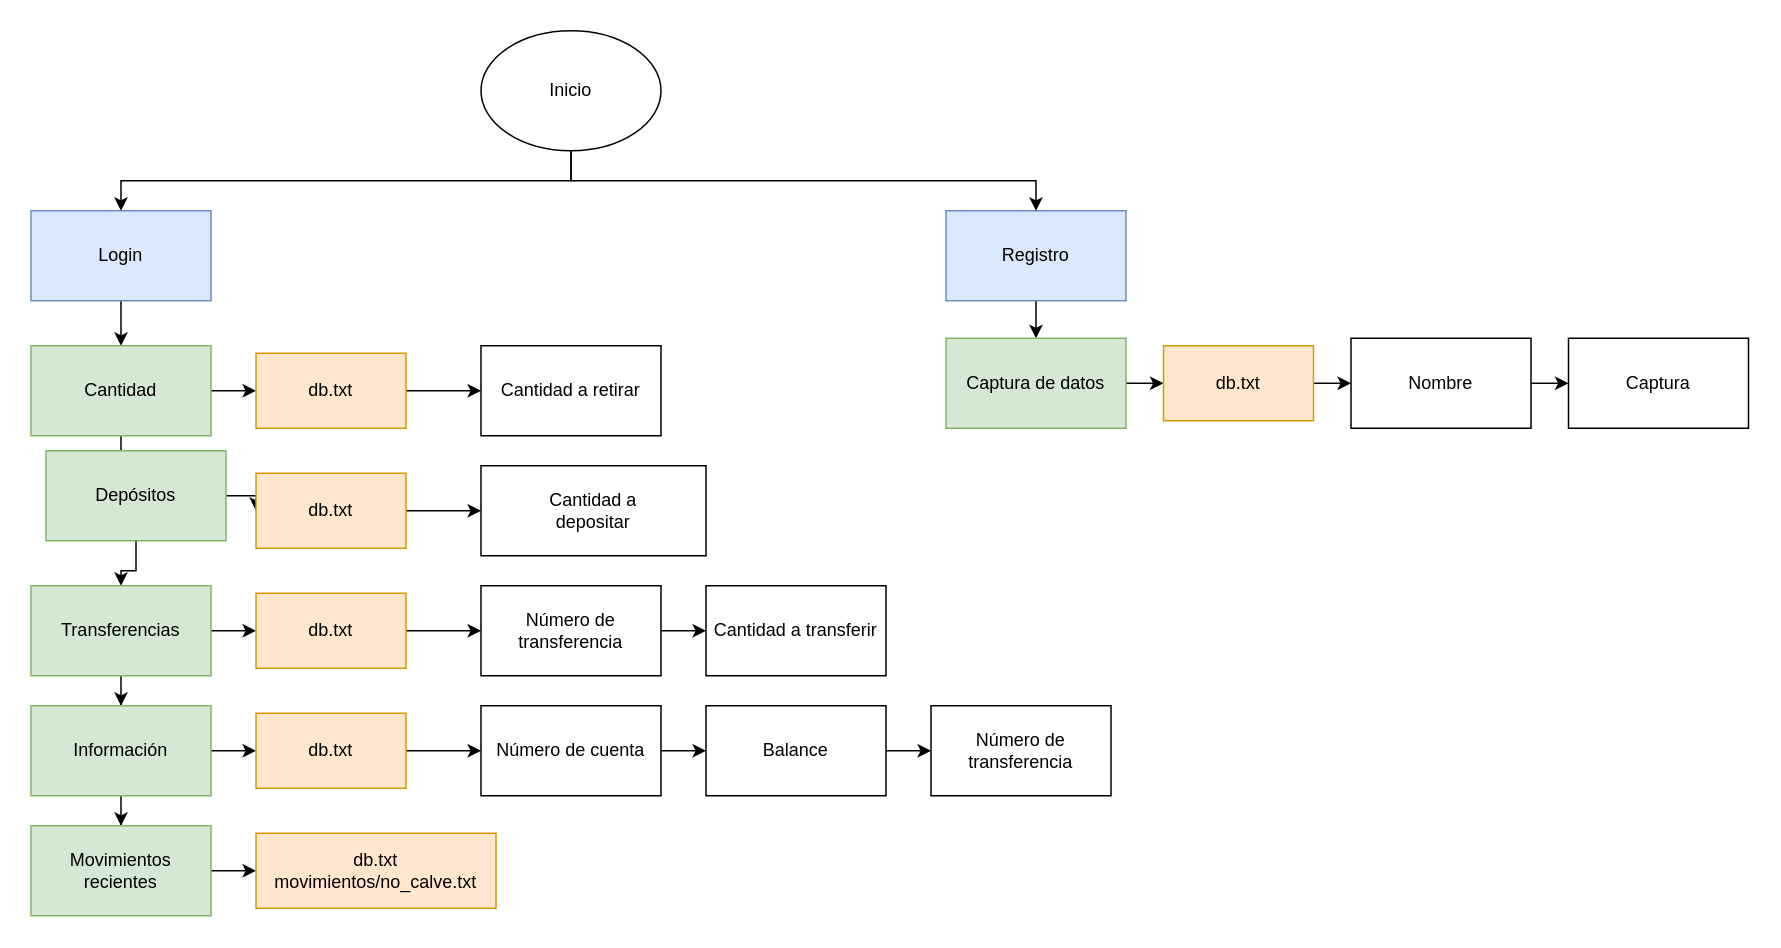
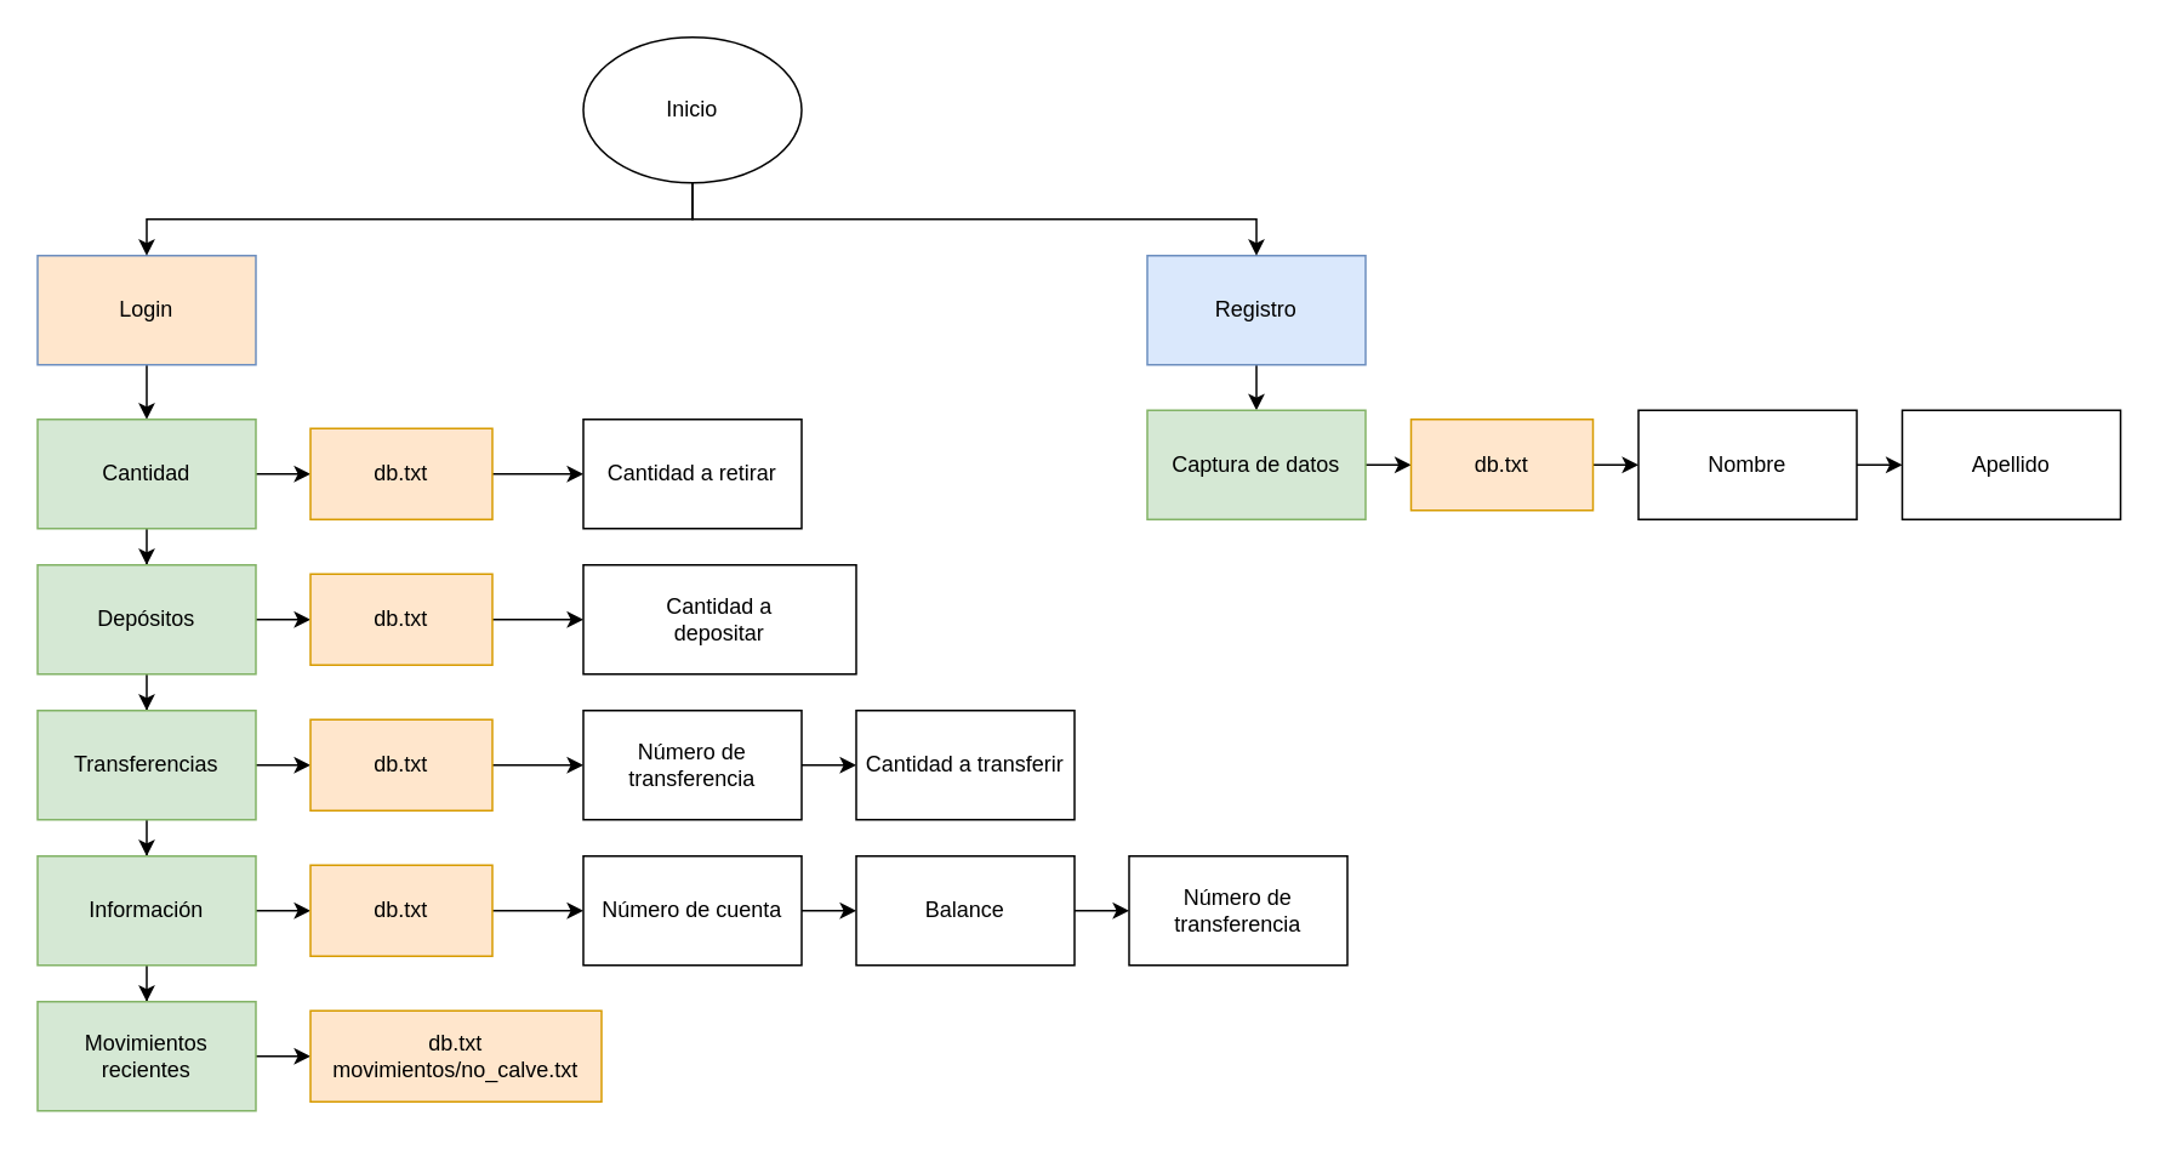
- <mxCell id="3" value="Login" style="rounded=0;whiteSpace=wrap;html=1;fillColor=#dae8fc;strokeColor=#6c8ebf;" vertex="1" parent="1"><mxGeometry x="20" y="140" width="120" height="60" as="geometry" /></mxCell>
+ <mxCell id="3" value="Login" style="rounded=0;whiteSpace=wrap;html=1;fillColor=#ffe6cc;strokeColor=#6c8ebf;" vertex="1" parent="1"><mxGeometry x="20" y="140" width="120" height="60" as="geometry" /></mxCell>
- <mxCell id="46" value="Captura" style="rounded=0;whiteSpace=wrap;html=1;" vertex="1" parent="1"><mxGeometry x="1045" y="225" width="120" height="60" as="geometry" /></mxCell>
+ <mxCell id="46" value="Apellido" style="rounded=0;whiteSpace=wrap;html=1;" vertex="1" parent="1"><mxGeometry x="1045" y="225" width="120" height="60" as="geometry" /></mxCell>
- <mxCell id="16" value="Depósitos" style="rounded=0;whiteSpace=wrap;html=1;fillColor=#d5e8d4;strokeColor=#82b366;" vertex="1" parent="1"><mxGeometry x="30" y="300" width="120" height="60" as="geometry" /></mxCell>
+ <mxCell id="16" value="Depósitos" style="rounded=0;whiteSpace=wrap;html=1;fillColor=#d5e8d4;strokeColor=#82b366;" vertex="1" parent="1"><mxGeometry x="20" y="310" width="120" height="60" as="geometry" /></mxCell>
